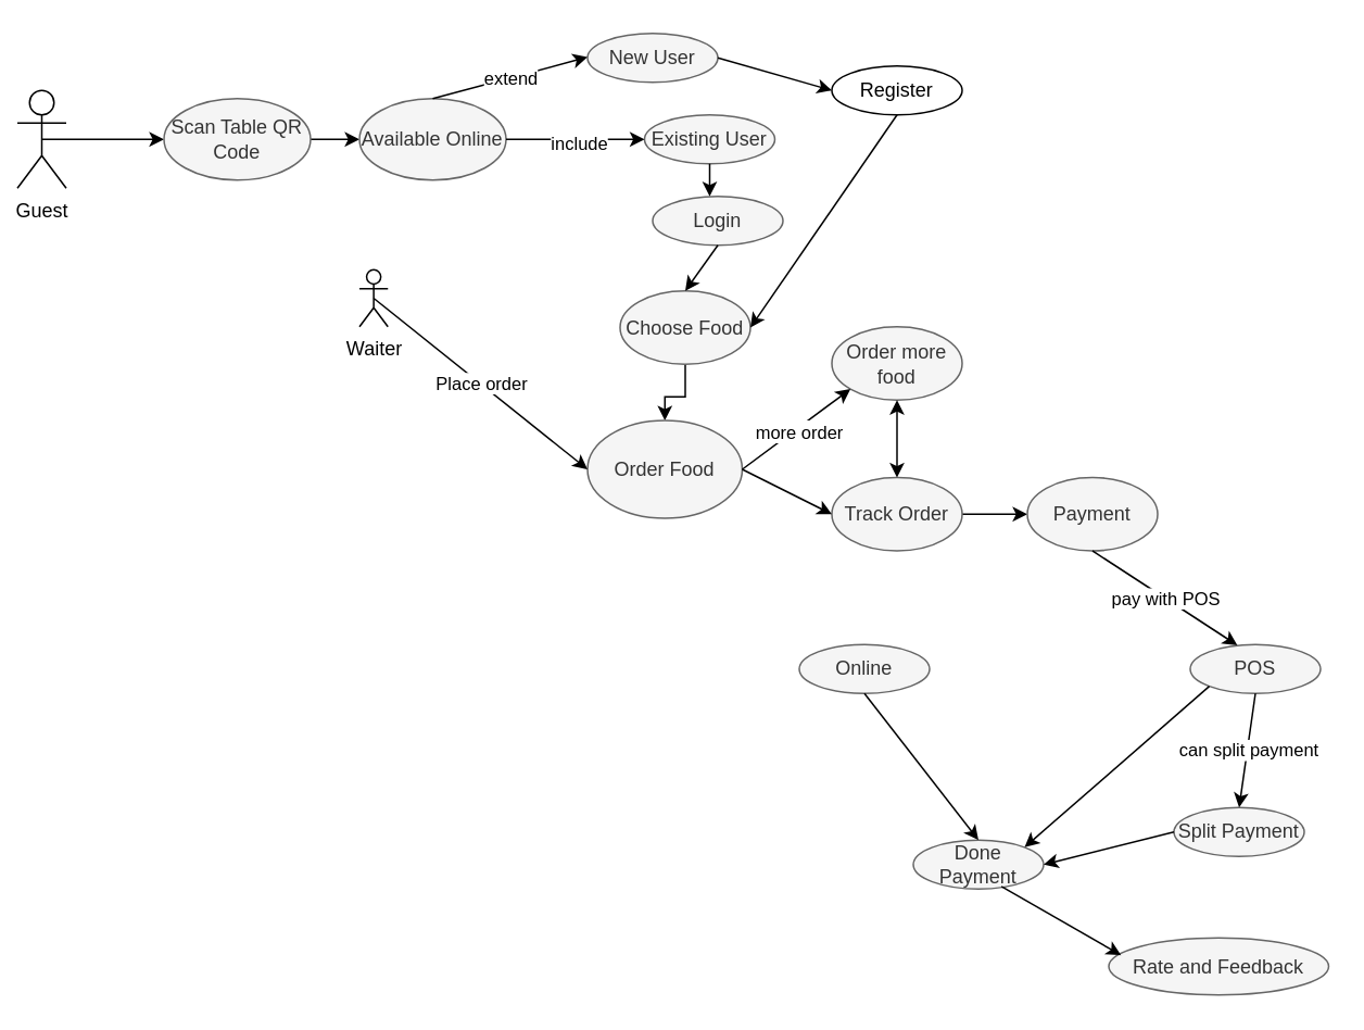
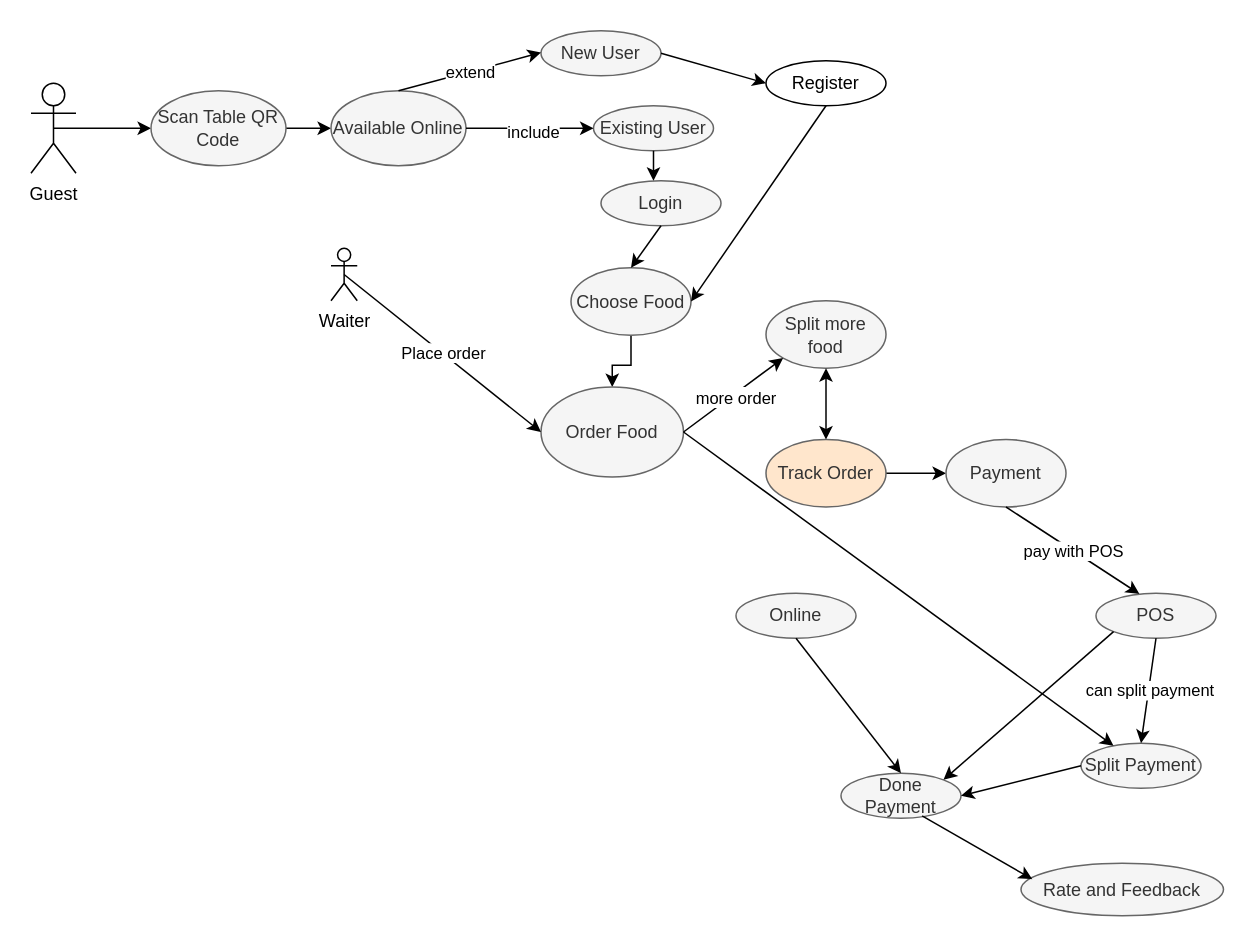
- <mxCell id="3" value="Guest" style="shape=umlActor;verticalLabelPosition=bottom;verticalAlign=top;html=1;outlineConnect=0;" vertex="1" parent="1"><mxGeometry x="10" y="55" width="30" height="60" as="geometry" /></mxCell>
+ <mxCell id="3" value="Guest" style="shape=umlActor;verticalLabelPosition=bottom;verticalAlign=top;html=1;outlineConnect=0;" vertex="1" parent="1"><mxGeometry x="20" y="55" width="30" height="60" as="geometry" /></mxCell>
- <mxCell id="20" value="Order more food" style="ellipse;whiteSpace=wrap;html=1;fillColor=#f5f5f5;fontColor=#333333;strokeColor=#666666;" vertex="1" parent="1"><mxGeometry x="510" y="200" width="80" height="45" as="geometry" /></mxCell>
+ <mxCell id="20" value="Split more food" style="ellipse;whiteSpace=wrap;html=1;fillColor=#f5f5f5;fontColor=#333333;strokeColor=#666666;" vertex="1" parent="1"><mxGeometry x="510" y="200" width="80" height="45" as="geometry" /></mxCell>
- <mxCell id="47" value="" style="endArrow=classic;html=1;rounded=0;exitX=1;exitY=0.5;exitDx=0;exitDy=0;entryX=0;entryY=0.5;entryDx=0;entryDy=0;" edge="1" parent="1" source="10" target="12"><mxGeometry width="50" height="50" relative="1" as="geometry"><mxPoint x="410" y="310" as="sourcePoint" /><mxPoint x="460" y="260" as="targetPoint" /></mxGeometry></mxCell>
+ <mxCell id="47" value="" style="endArrow=classic;html=1;rounded=0;exitX=1;exitY=0.5;exitDx=0;exitDy=0;" edge="1" parent="1" source="10" target="17"><mxGeometry width="50" height="50" relative="1" as="geometry"><mxPoint x="410" y="310" as="sourcePoint" /><mxPoint x="460" y="260" as="targetPoint" /></mxGeometry></mxCell>
- <mxCell id="12" value="Track Order" style="ellipse;whiteSpace=wrap;html=1;fillColor=#f5f5f5;fontColor=#333333;strokeColor=#666666;" vertex="1" parent="1"><mxGeometry x="510" y="292.5" width="80" height="45" as="geometry" /></mxCell>
+ <mxCell id="12" value="Track Order" style="ellipse;whiteSpace=wrap;html=1;fillColor=#ffe6cc;fontColor=#333333;strokeColor=#666666;" vertex="1" parent="1"><mxGeometry x="510" y="292.5" width="80" height="45" as="geometry" /></mxCell>
